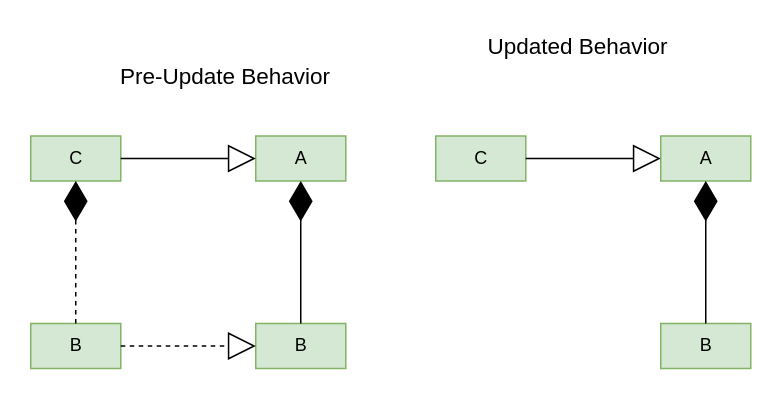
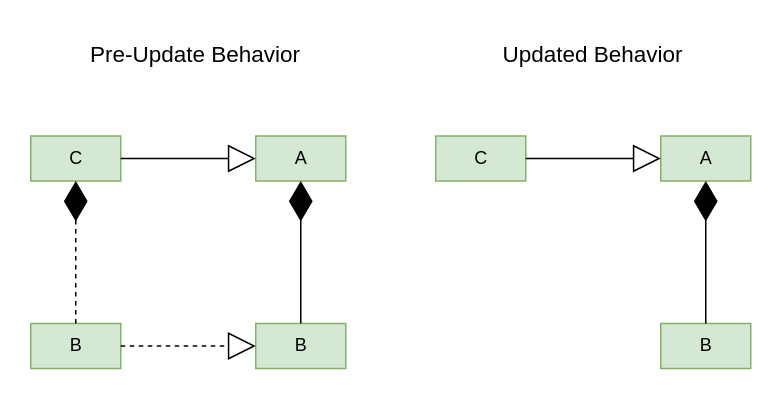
- <mxCell id="16" value="Updated Behavior" style="text;html=1;strokeColor=none;fillColor=none;align=center;verticalAlign=middle;whiteSpace=wrap;rounded=0;fontSize=15;" vertex="1" parent="1"><mxGeometry x="320" y="15" width="130" height="30" as="geometry" /></mxCell>
+ <mxCell id="16" value="Updated Behavior" style="text;html=1;strokeColor=none;fillColor=none;align=center;verticalAlign=middle;whiteSpace=wrap;rounded=0;fontSize=15;" vertex="1" parent="1"><mxGeometry x="330" y="20" width="130" height="30" as="geometry" /></mxCell>
- <mxCell id="15" value="Pre-Update Behavior" style="text;html=1;strokeColor=none;fillColor=none;align=center;verticalAlign=middle;whiteSpace=wrap;rounded=0;fontSize=15;" vertex="1" parent="1"><mxGeometry x="70" y="35" width="160" height="30" as="geometry" /></mxCell>
+ <mxCell id="15" value="Pre-Update Behavior" style="text;html=1;strokeColor=none;fillColor=none;align=center;verticalAlign=middle;whiteSpace=wrap;rounded=0;fontSize=15;" vertex="1" parent="1"><mxGeometry x="50" y="20" width="160" height="30" as="geometry" /></mxCell>
